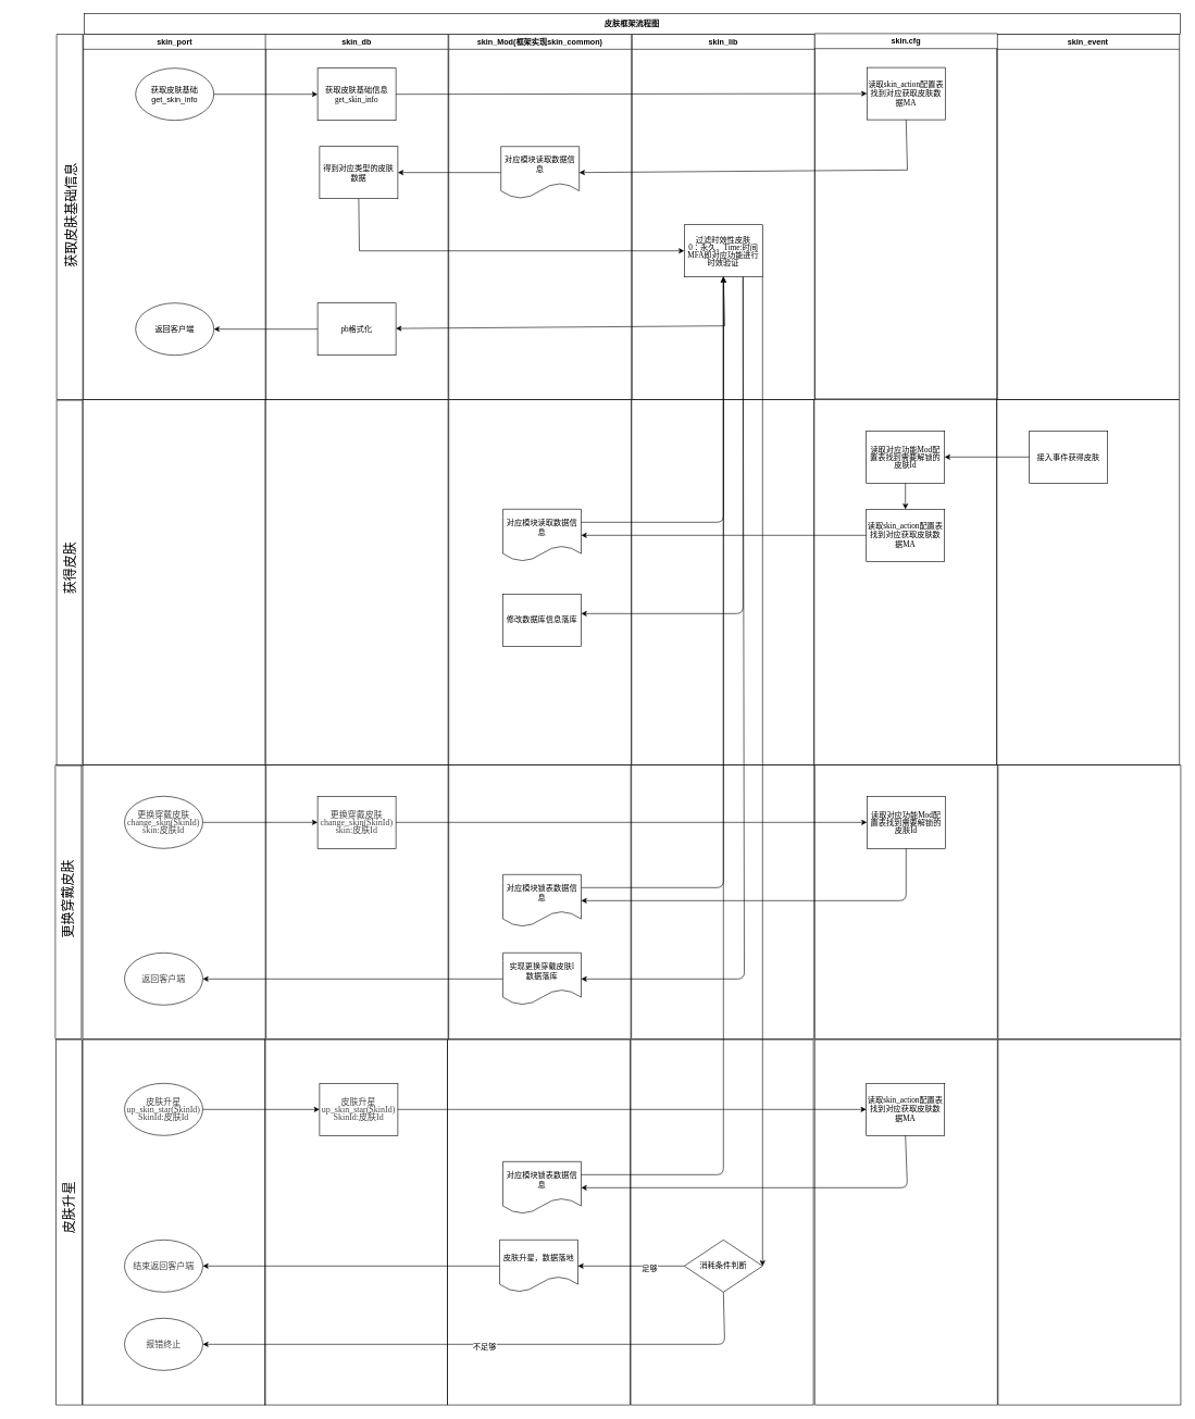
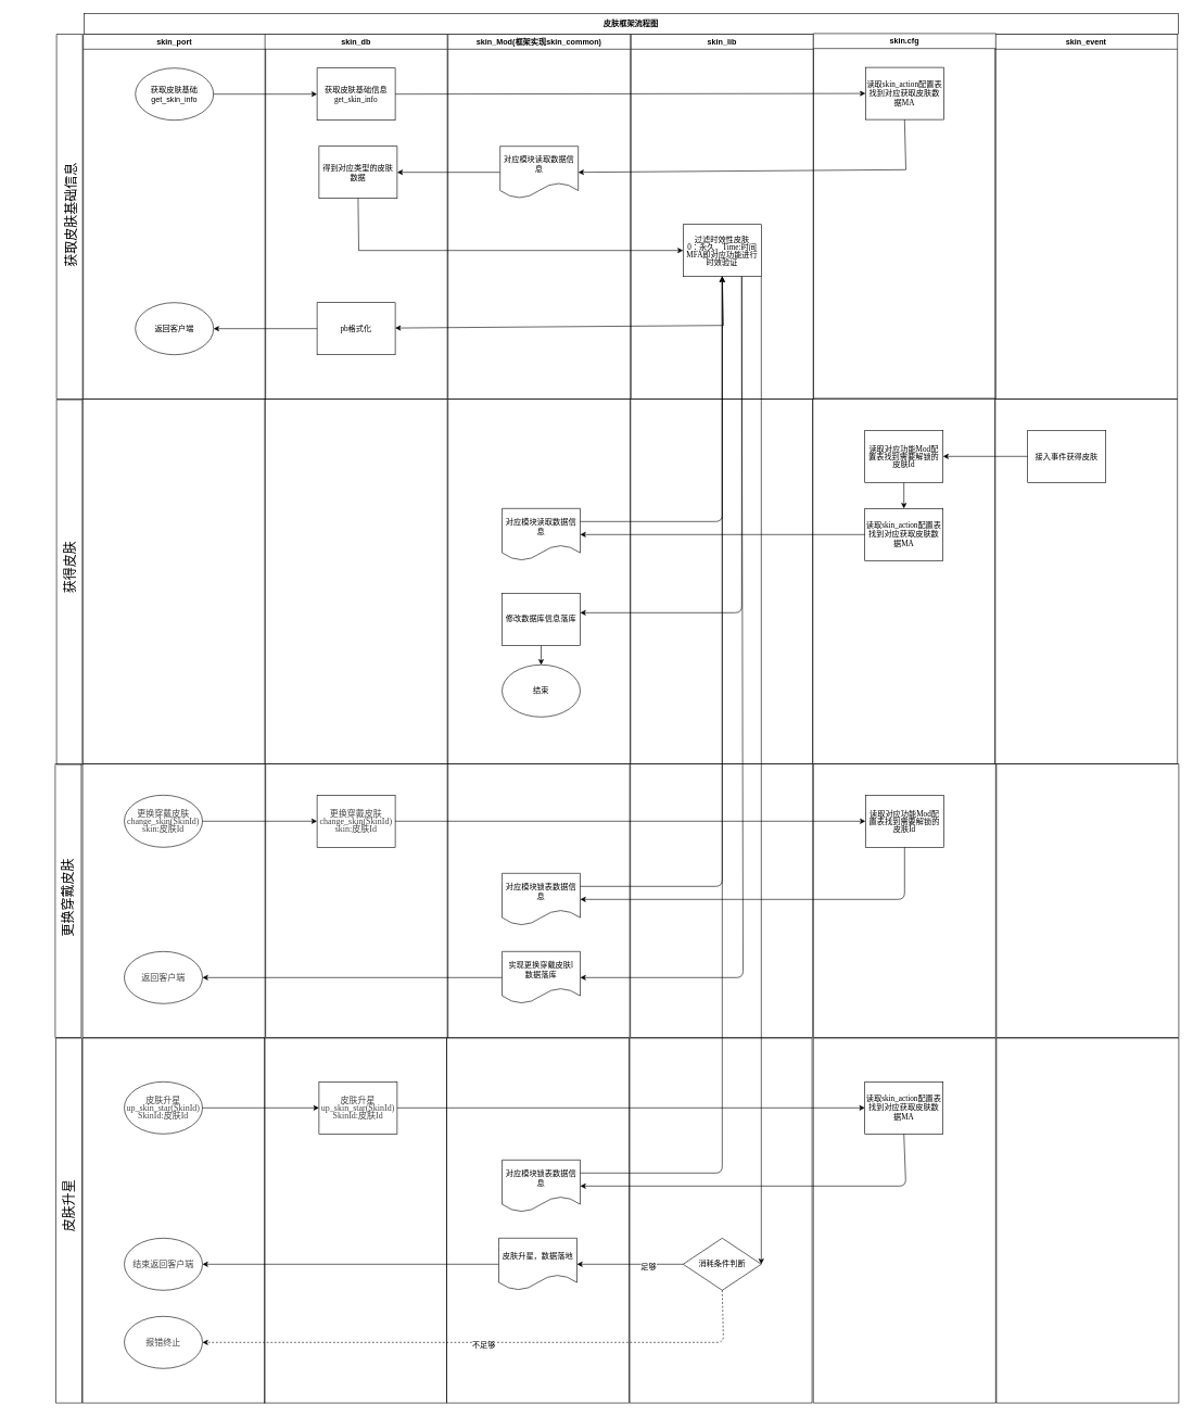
+ <mxCell id="26" style="edgeStyle=none;html=1;exitX=0.5;exitY=1;exitDx=0;exitDy=0;entryX=0.5;entryY=0;entryDx=0;entryDy=0;fontSize=18;fontColor=none;" edge="1" parent="23" source="27" target="25"><mxGeometry relative="1" as="geometry" /></mxCell>
+ <mxCell id="25" value="结束" style="ellipse;whiteSpace=wrap;html=1;" vertex="1" parent="23"><mxGeometry x="83" y="408" width="120" height="80" as="geometry" /></mxCell>
- <mxCell id="87" style="edgeStyle=none;html=1;exitX=0.5;exitY=1;exitDx=0;exitDy=0;entryX=1;entryY=0.5;entryDx=0;entryDy=0;fontSize=12;" edge="1" parent="1" source="75" target="68"><mxGeometry relative="1" as="geometry"><Array as="points"><mxPoint x="1110" y="2060" /></Array></mxGeometry></mxCell>
+ <mxCell id="87" style="edgeStyle=none;html=1;exitX=0.5;exitY=1;exitDx=0;exitDy=0;entryX=1;entryY=0.5;entryDx=0;entryDy=0;fontSize=12;dashed=1;" edge="1" parent="1" source="75" target="68"><mxGeometry relative="1" as="geometry"><Array as="points"><mxPoint x="1110" y="2060" /></Array></mxGeometry></mxCell>
